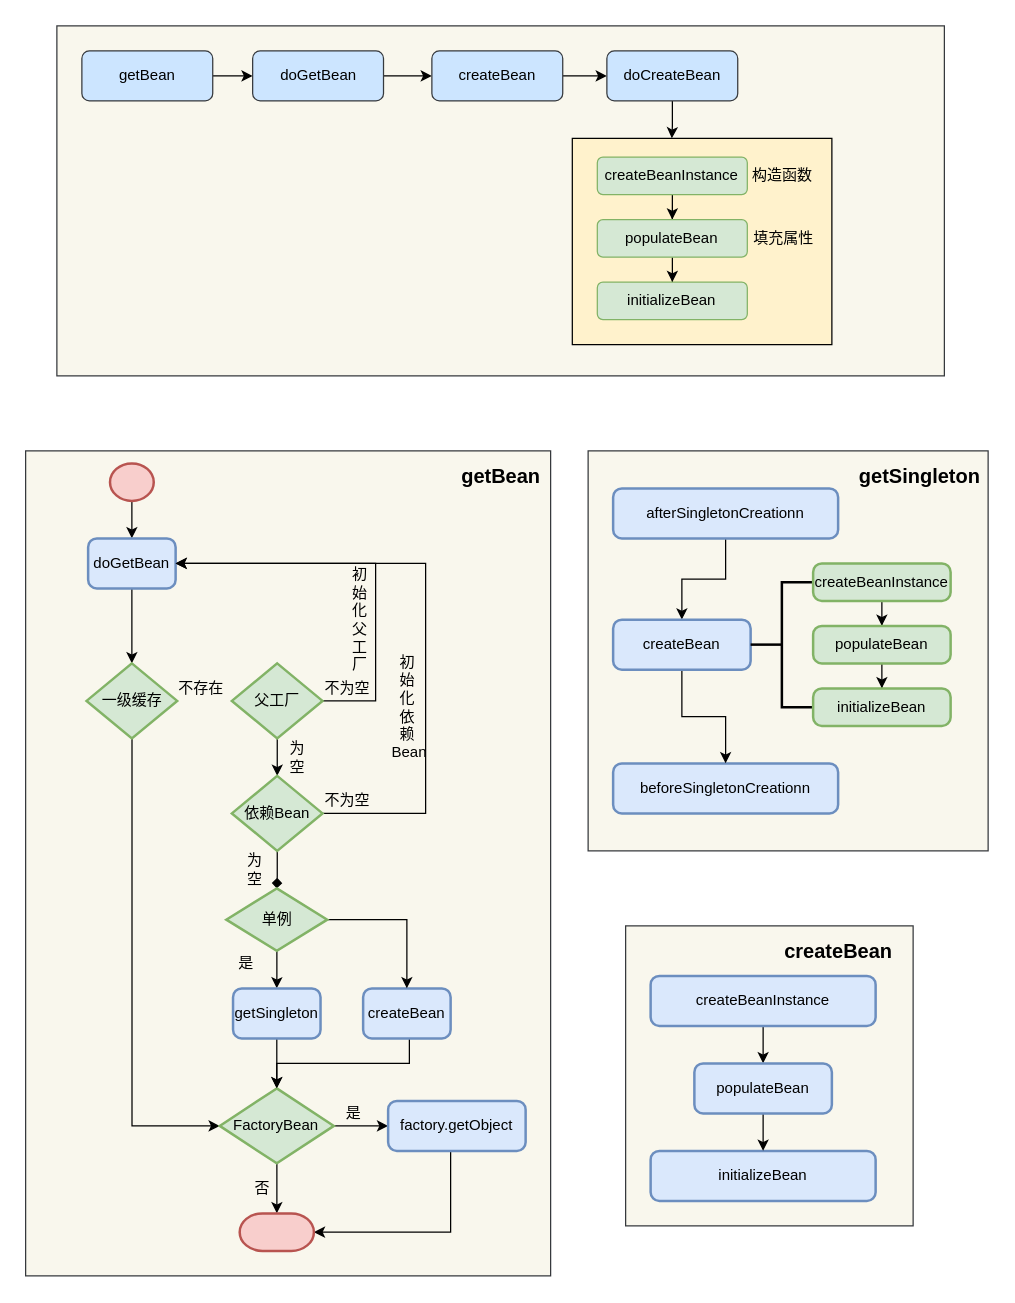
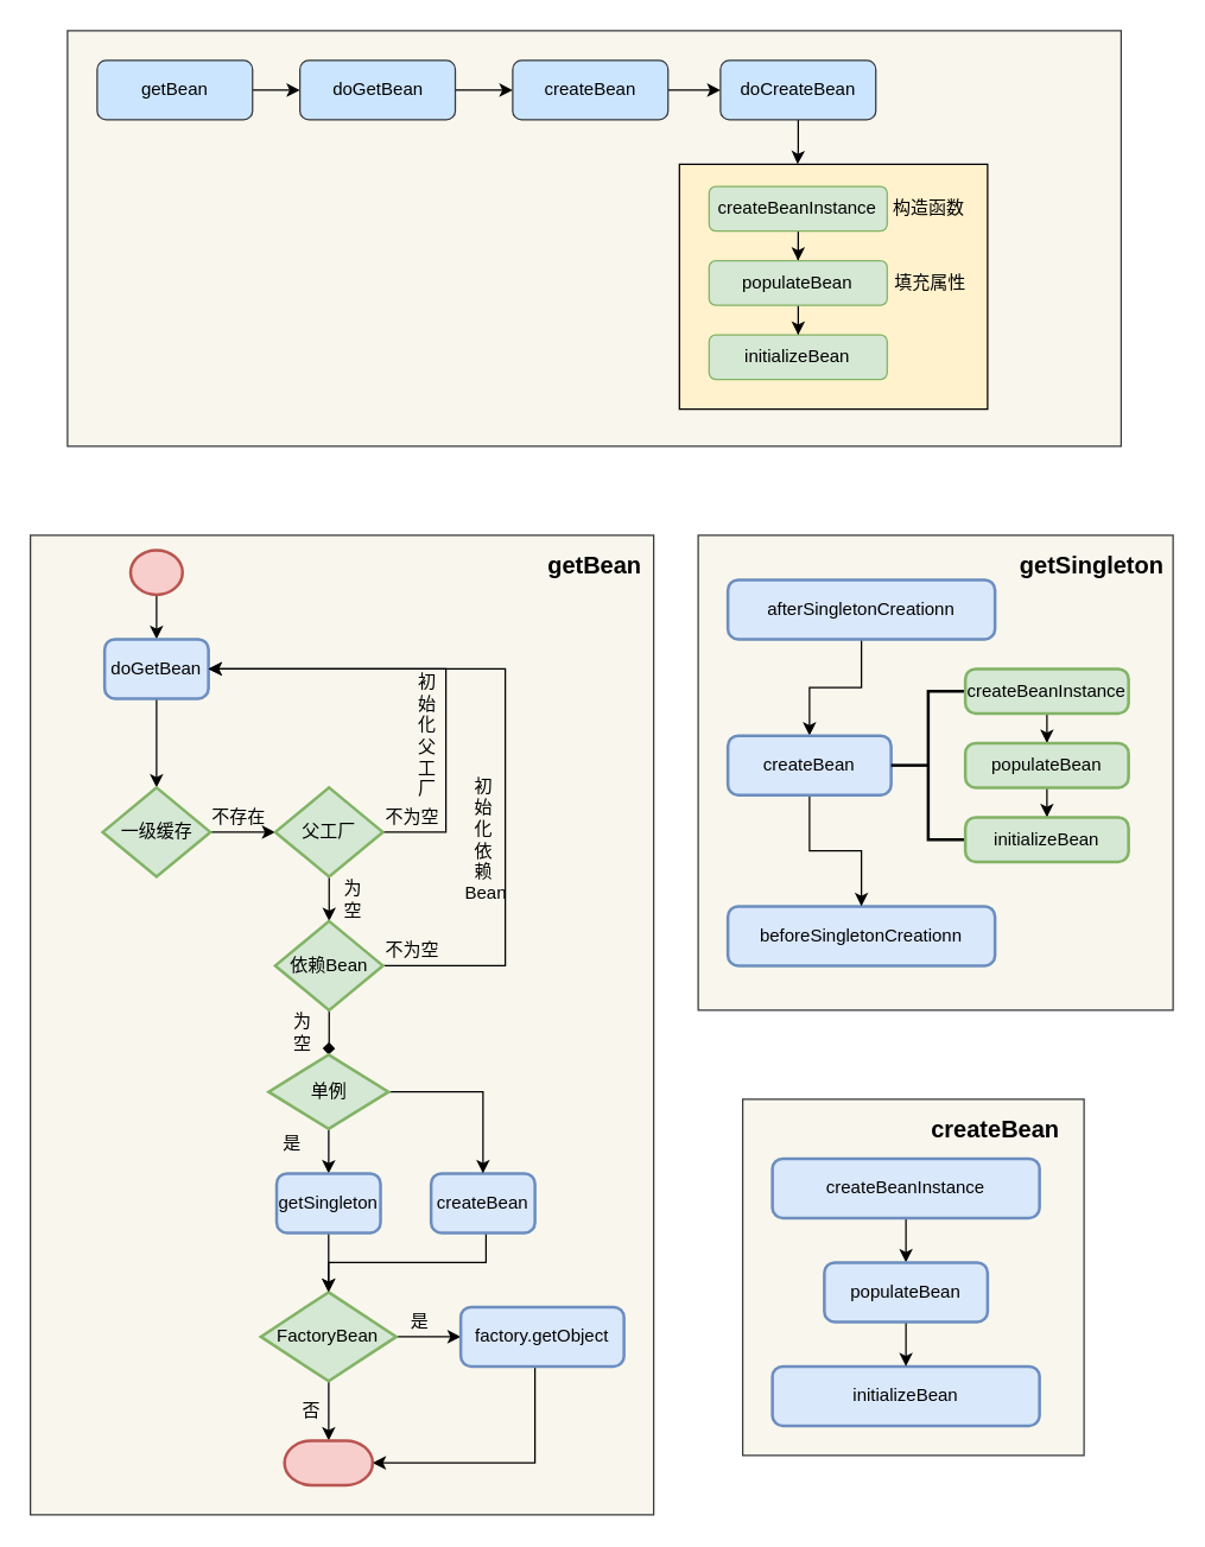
+ <mxCell id="10" value="" style="edgeStyle=orthogonalEdgeStyle;rounded=0;orthogonalLoop=1;jettySize=auto;html=1;" edge="1" parent="1" source="12" target="15"><mxGeometry relative="1" as="geometry" /></mxCell>
- <mxCell id="11" style="edgeStyle=orthogonalEdgeStyle;rounded=0;orthogonalLoop=1;jettySize=auto;html=1;entryX=0;entryY=0.5;entryDx=0;entryDy=0;entryPerimeter=0;" edge="1" parent="1" source="12" target="28"><mxGeometry relative="1" as="geometry"><Array as="points"><mxPoint x="105" y="900" /></Array></mxGeometry></mxCell>
